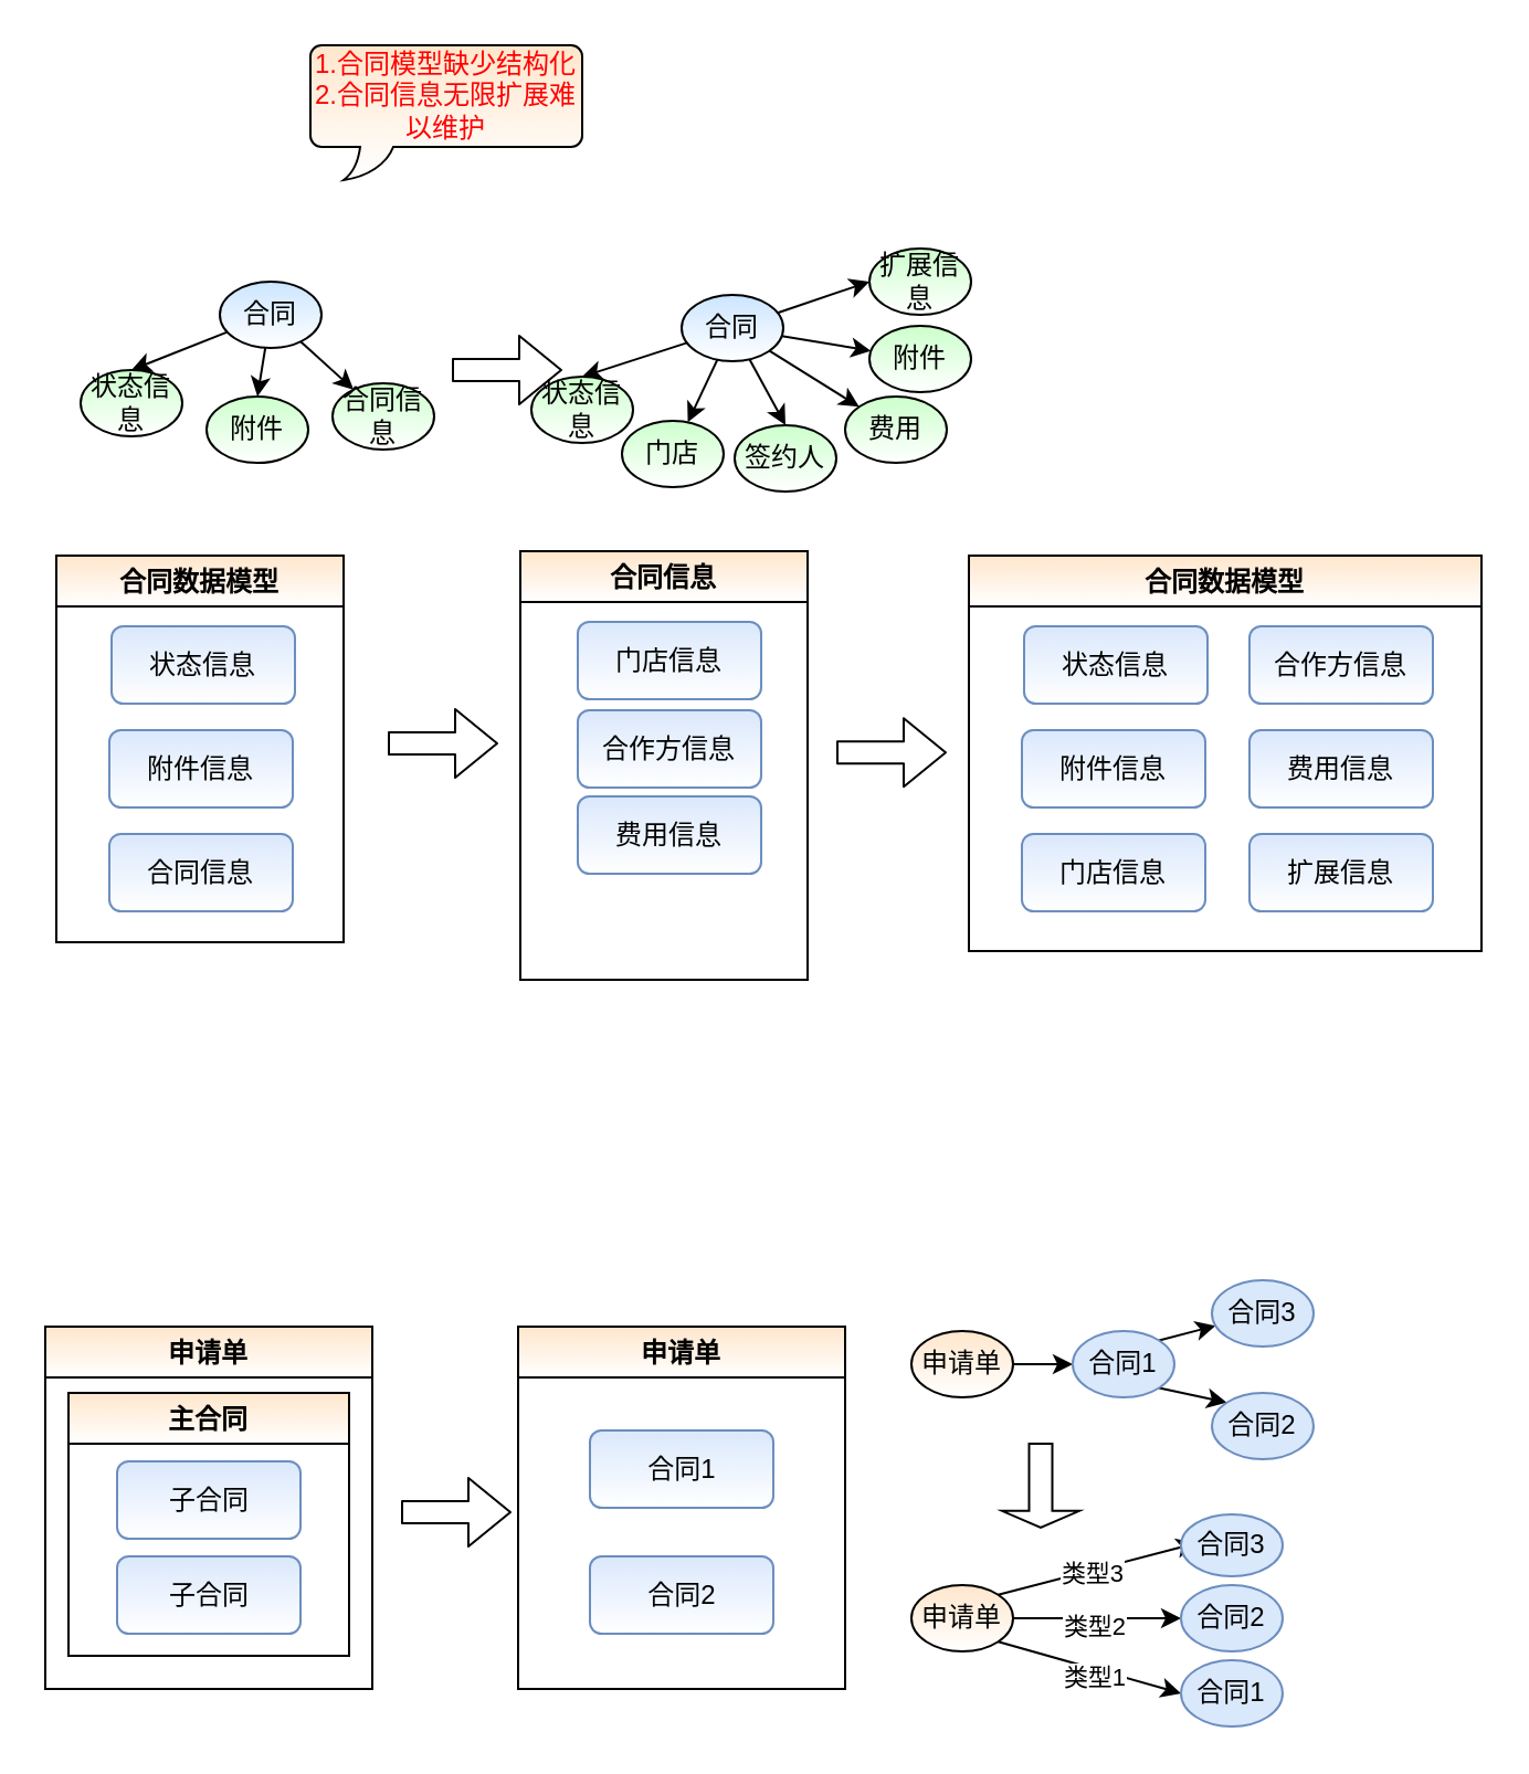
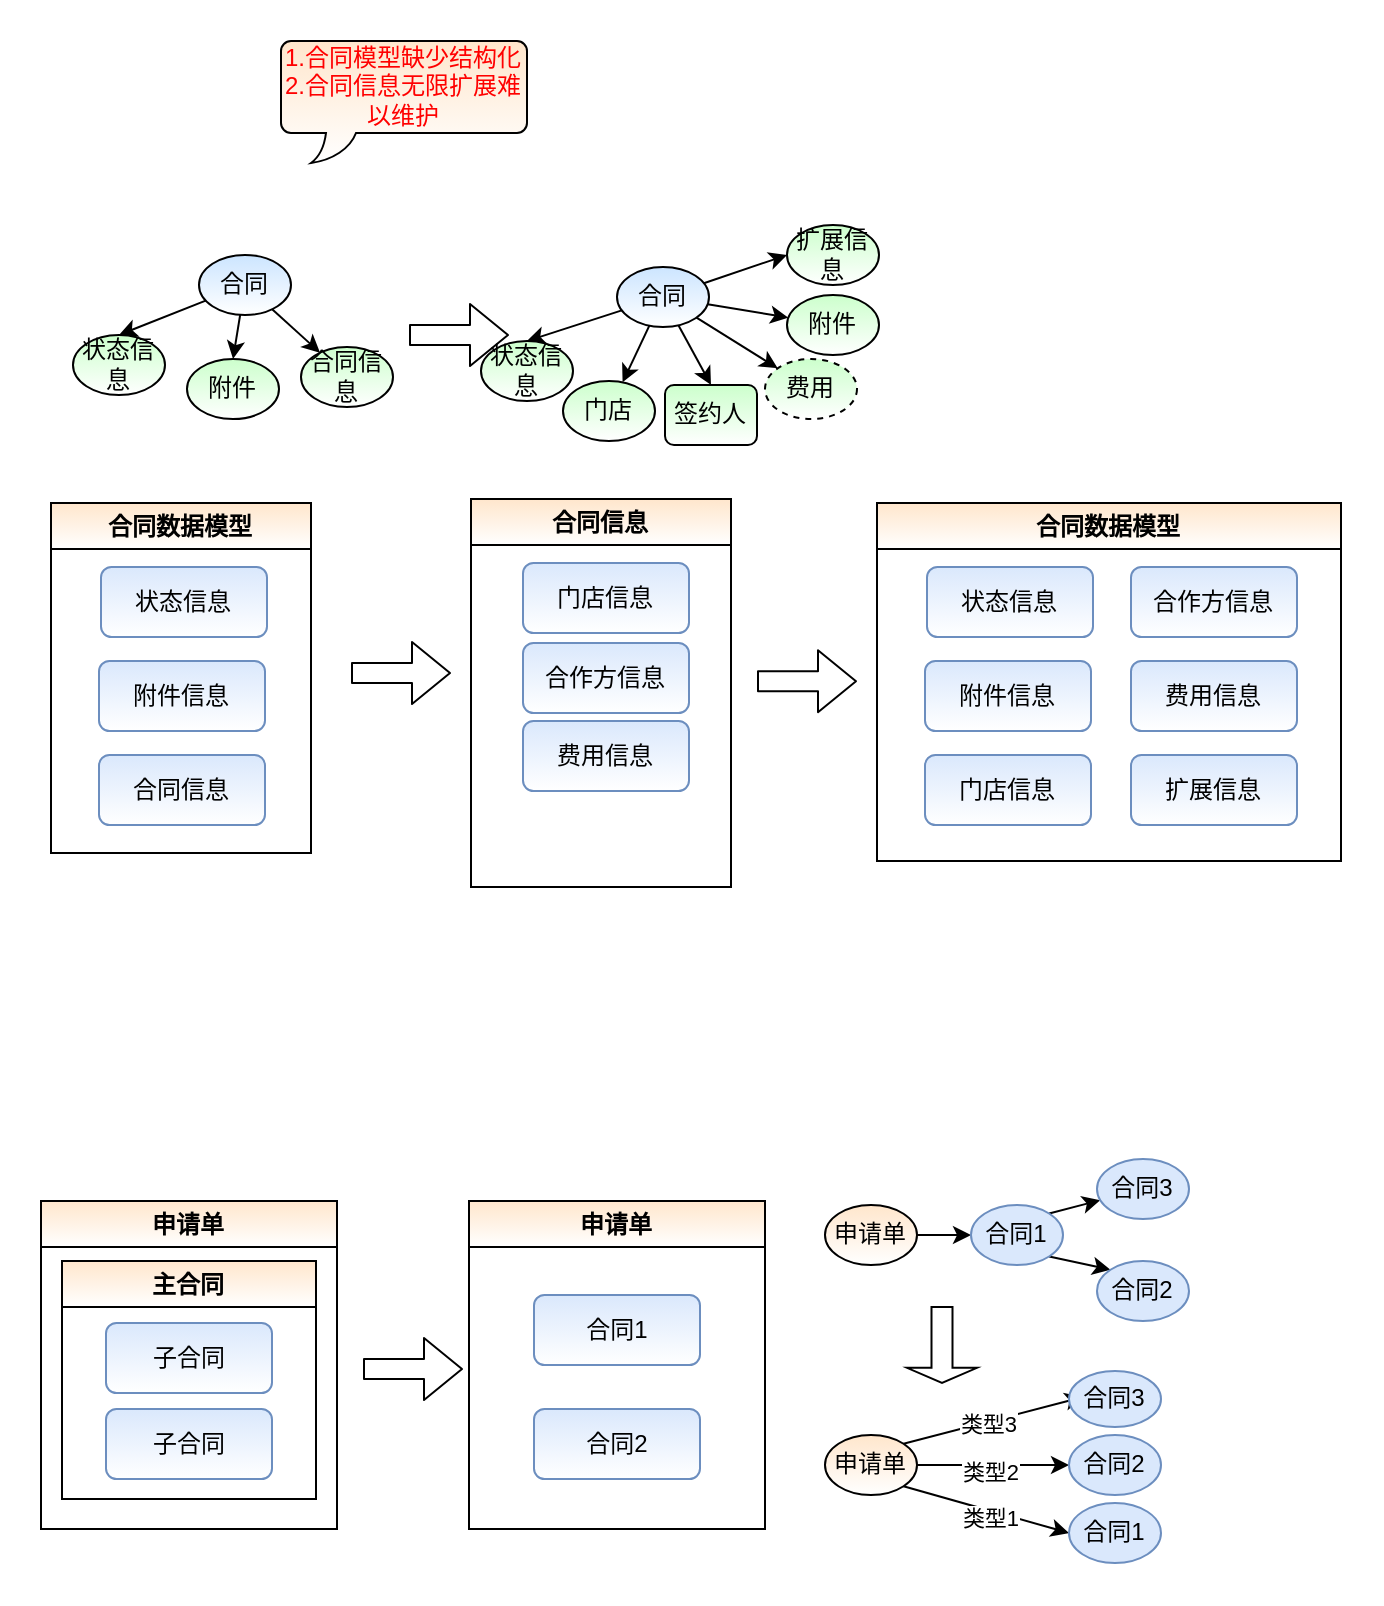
- <mxCell id="19" value="费用" style="ellipse;whiteSpace=wrap;html=1;gradientColor=#ffffff;fillColor=#CCFFCC;" vertex="1" parent="1"><mxGeometry x="382" y="179" width="46" height="30" as="geometry" /></mxCell>
+ <mxCell id="19" value="费用" style="ellipse;whiteSpace=wrap;html=1;gradientColor=#ffffff;fillColor=#CCFFCC;dashed=1;" vertex="1" parent="1"><mxGeometry x="382" y="179" width="46" height="30" as="geometry" /></mxCell>
- <mxCell id="18" value="签约人" style="ellipse;whiteSpace=wrap;html=1;gradientColor=#ffffff;fillColor=#CCFFCC;" vertex="1" parent="1"><mxGeometry x="332" y="192" width="46" height="30" as="geometry" /></mxCell>
+ <mxCell id="18" value="签约人" style="whiteSpace=wrap;html=1;gradientColor=#ffffff;fillColor=#CCFFCC;rounded=1;" vertex="1" parent="1"><mxGeometry x="332" y="192" width="46" height="30" as="geometry" /></mxCell>
